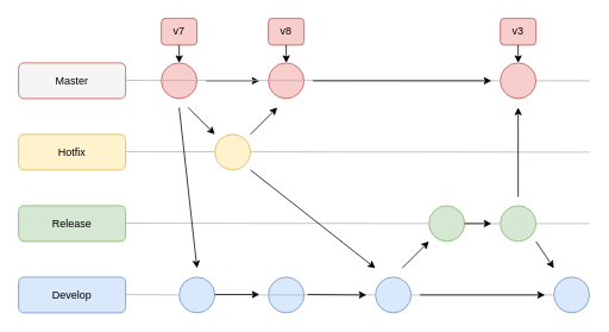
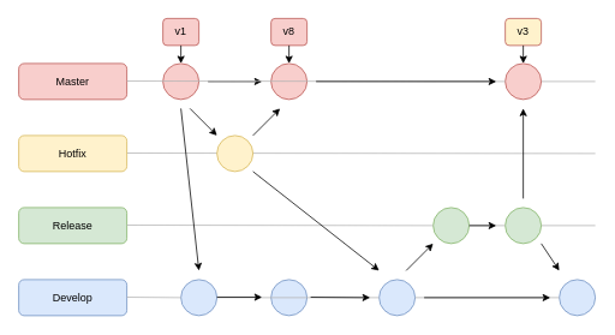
- <mxCell id="9" value="v7" style="rounded=1;whiteSpace=wrap;html=1;fillColor=#f8cecc;strokeColor=#b85450;" vertex="1" parent="1"><mxGeometry x="180" y="20" width="40" height="30" as="geometry" /></mxCell>
+ <mxCell id="9" value="v1" style="rounded=1;whiteSpace=wrap;html=1;fillColor=#f8cecc;strokeColor=#b85450;" vertex="1" parent="1"><mxGeometry x="180" y="20" width="40" height="30" as="geometry" /></mxCell>
- <mxCell id="43" value="v3" style="rounded=1;whiteSpace=wrap;html=1;fillColor=#f8cecc;strokeColor=#b85450;" vertex="1" parent="1"><mxGeometry x="560" y="20" width="40" height="30" as="geometry" /></mxCell>
+ <mxCell id="43" value="v3" style="rounded=1;whiteSpace=wrap;html=1;fillColor=#fff2cc;strokeColor=#b85450;" vertex="1" parent="1"><mxGeometry x="560" y="20" width="40" height="30" as="geometry" /></mxCell>
- <mxCell id="4" value="Master" style="rounded=1;whiteSpace=wrap;html=1;fontSize=12;glass=0;strokeWidth=1;shadow=0;fillColor=#f5f5f5;strokeColor=#b85450;" parent="1" vertex="1"><mxGeometry x="20" y="70" width="120" height="40" as="geometry" /></mxCell>
+ <mxCell id="4" value="Master" style="rounded=1;whiteSpace=wrap;html=1;fontSize=12;glass=0;strokeWidth=1;shadow=0;fillColor=#f8cecc;strokeColor=#b85450;" parent="1" vertex="1"><mxGeometry x="20" y="70" width="120" height="40" as="geometry" /></mxCell>
